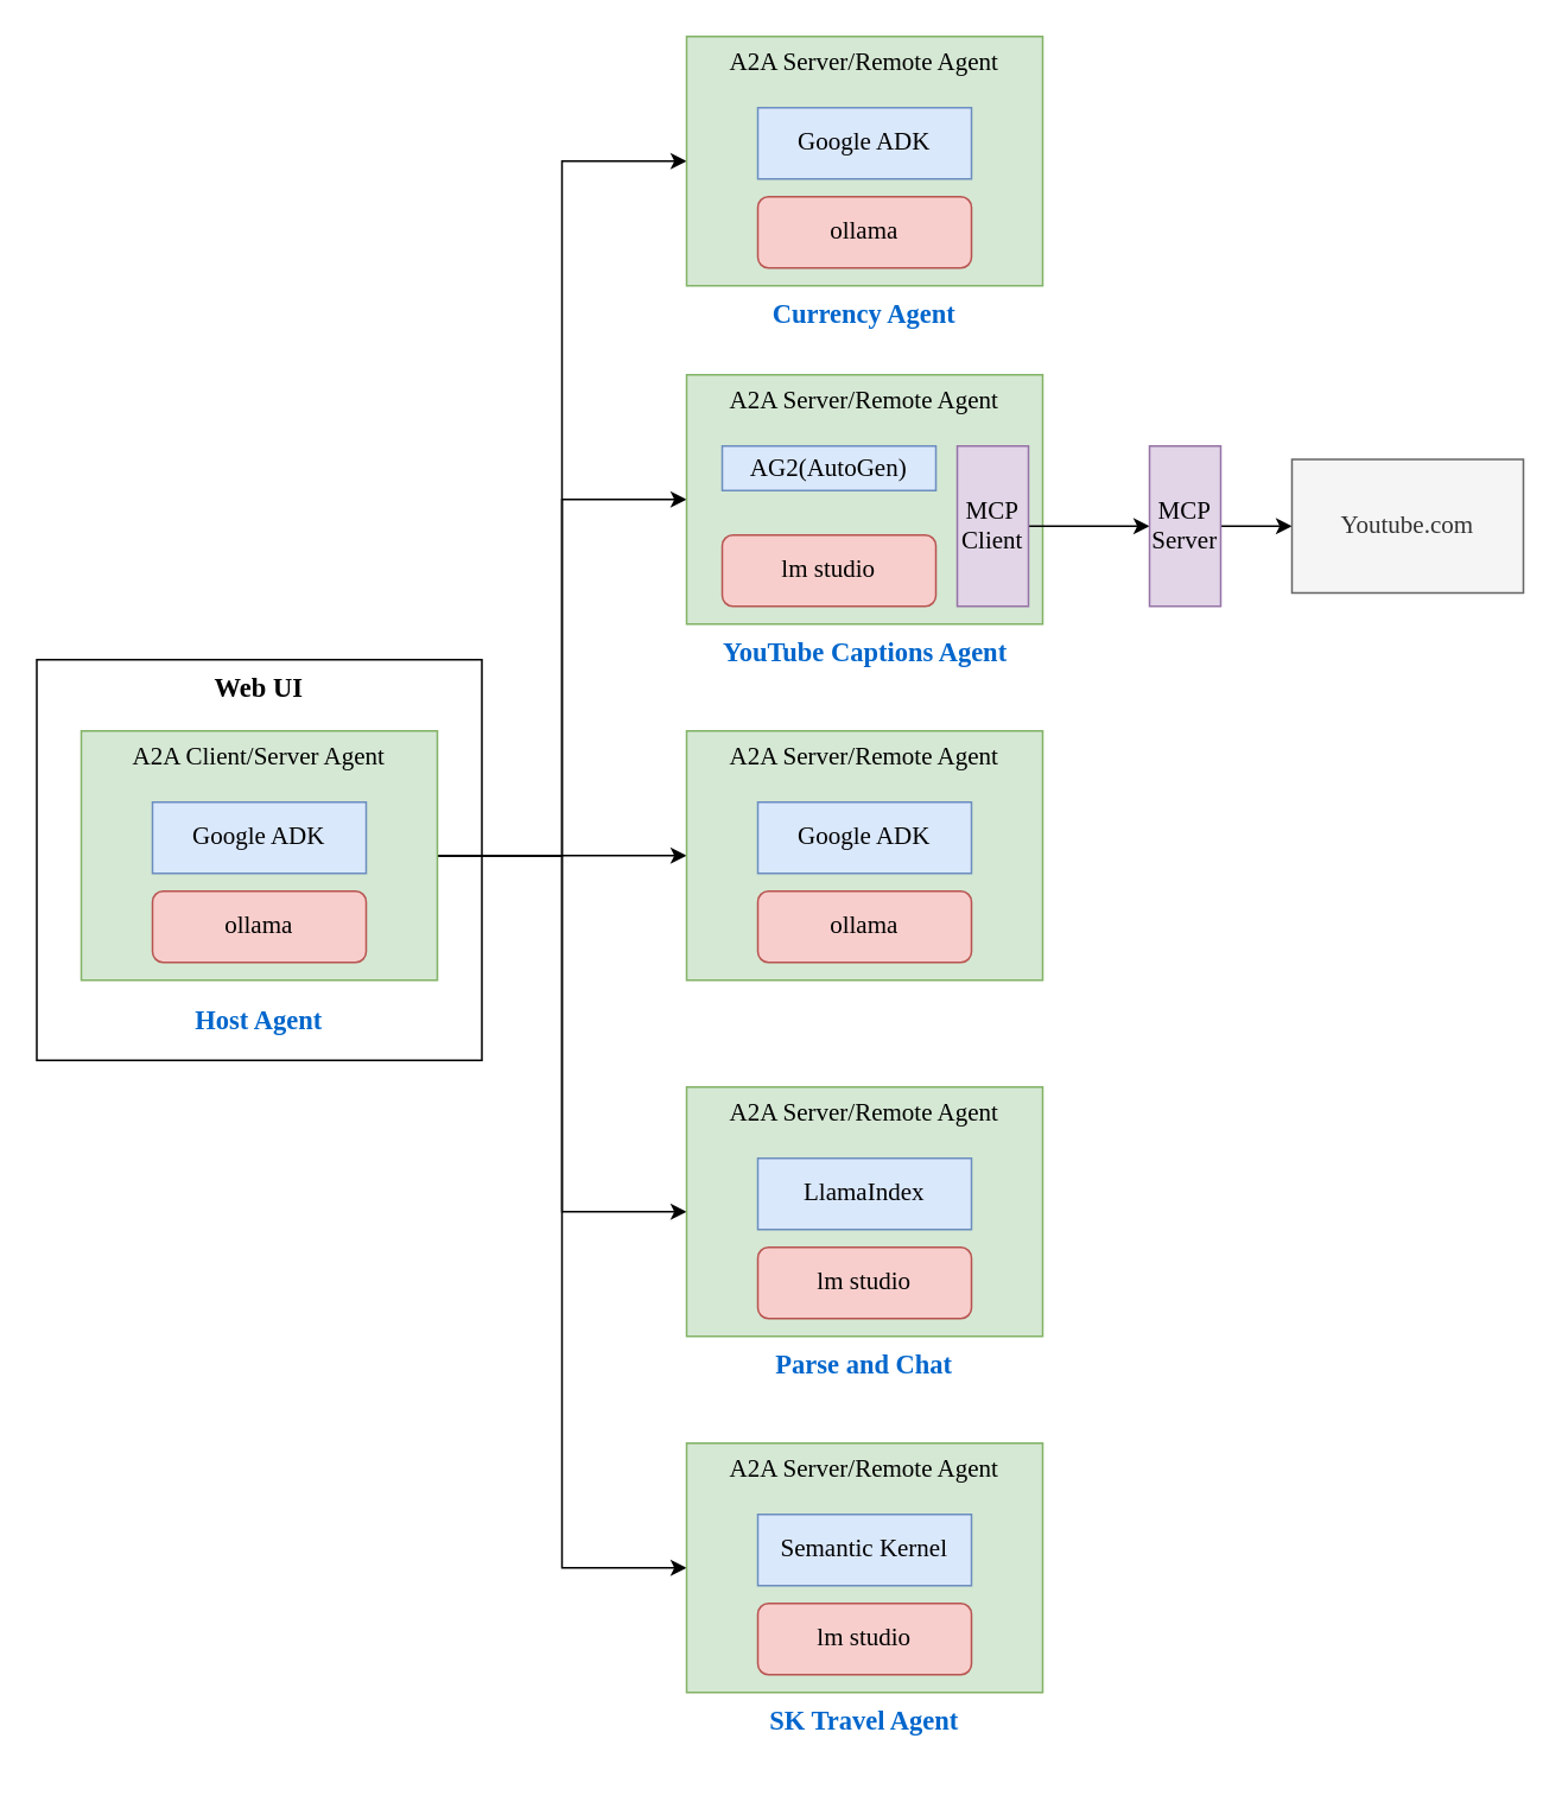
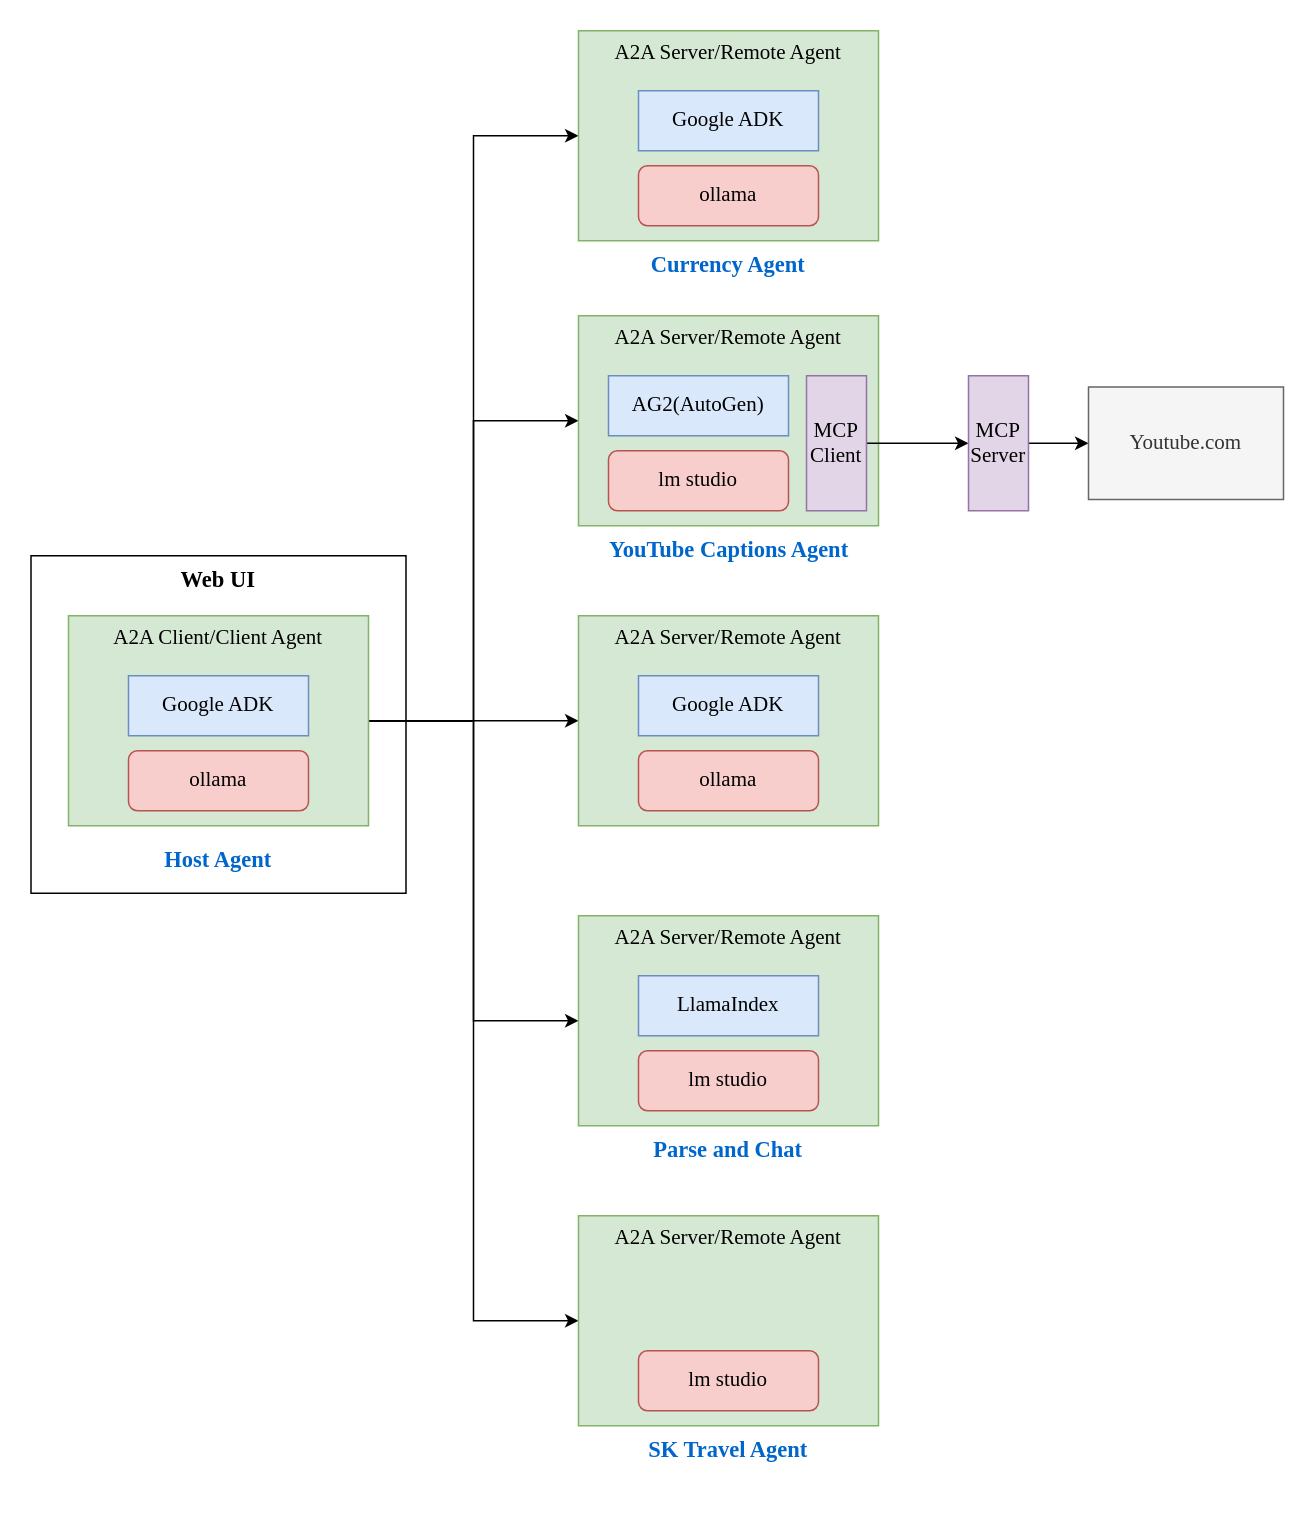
- <mxCell id="17" value="AG2(AutoGen)" style="rounded=0;whiteSpace=wrap;html=1;fontSize=14;fontFamily=Garamond;fillColor=#dae8fc;strokeColor=#6c8ebf;" vertex="1" parent="1"><mxGeometry x="405" y="250" width="120" height="25" as="geometry" /></mxCell>
+ <mxCell id="17" value="AG2(AutoGen)" style="rounded=0;whiteSpace=wrap;html=1;fontSize=14;fontFamily=Garamond;fillColor=#dae8fc;strokeColor=#6c8ebf;" vertex="1" parent="1"><mxGeometry x="405" width="120" height="40" as="geometry" y="250" /></mxCell>
- <mxCell id="8" value="A2A Client/Server Agent" style="rounded=0;whiteSpace=wrap;html=1;verticalAlign=top;fontSize=14;fontFamily=Garamond;fillColor=#d5e8d4;strokeColor=#82b366;" vertex="1" parent="1"><mxGeometry x="45" y="410" width="200" height="140" as="geometry" /></mxCell>
+ <mxCell id="8" value="A2A Client/Client Agent" style="rounded=0;whiteSpace=wrap;html=1;verticalAlign=top;fontSize=14;fontFamily=Garamond;fillColor=#d5e8d4;strokeColor=#82b366;" vertex="1" parent="1"><mxGeometry x="45" y="410" width="200" height="140" as="geometry" /></mxCell>
- <mxCell id="29" value="Semantic Kernel" style="rounded=0;whiteSpace=wrap;html=1;fontSize=14;fontFamily=Garamond;fillColor=#dae8fc;strokeColor=#6c8ebf;" vertex="1" parent="1"><mxGeometry x="425" y="850" width="120" height="40" as="geometry" /></mxCell>
